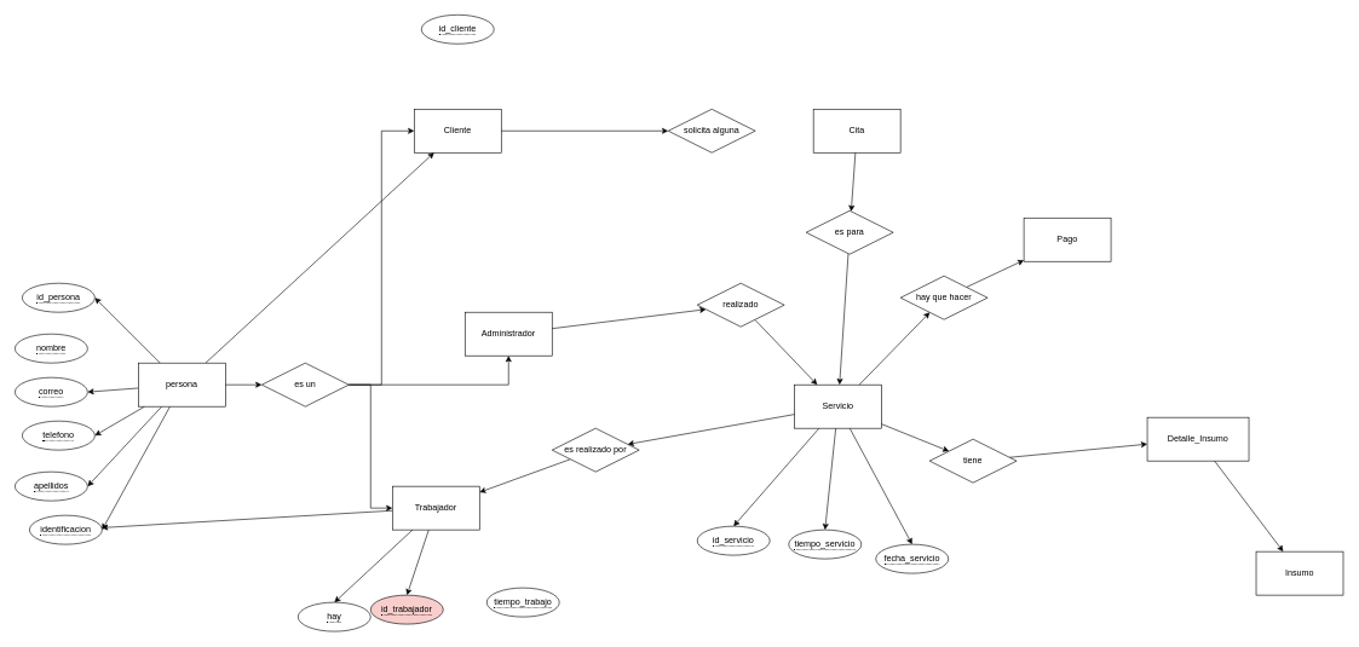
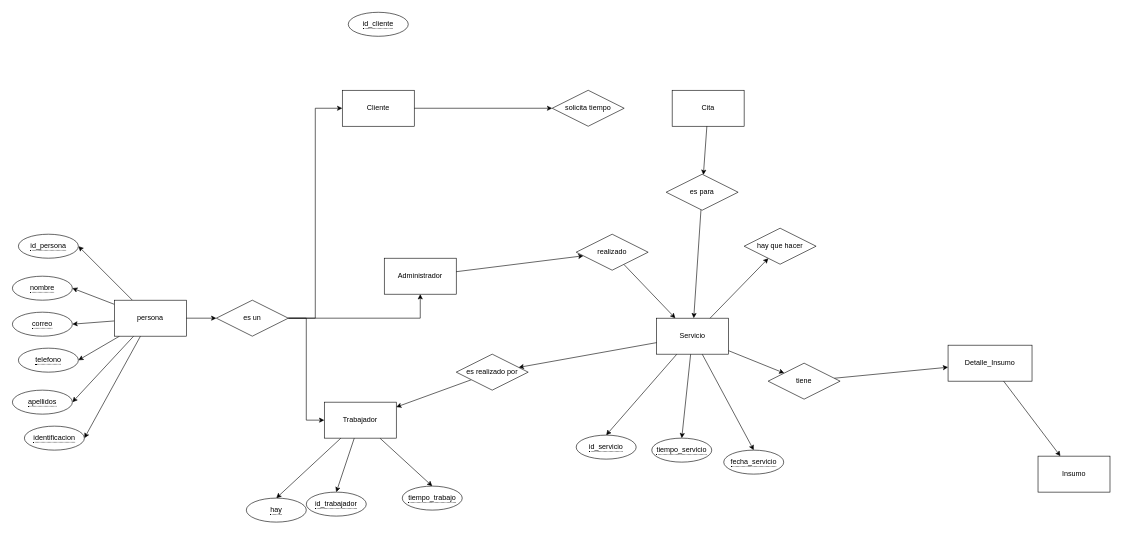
- <mxCell id="24" value="solicita alguna" style="shape=rhombus;perimeter=rhombusPerimeter;whiteSpace=wrap;html=1;align=center;" vertex="1" parent="1"><mxGeometry x="920" y="150" width="120" height="60" as="geometry" /></mxCell>
+ <mxCell id="24" value="solicita tiempo" style="shape=rhombus;perimeter=rhombusPerimeter;whiteSpace=wrap;html=1;align=center;" vertex="1" parent="1"><mxGeometry x="920" y="150" width="120" height="60" as="geometry" /></mxCell>
- <mxCell id="13" value="Pago" style="shape=rectangle;rounded=0;whiteSpace=wrap;html=1;" parent="1" vertex="1"><mxGeometry x="1410" y="300" width="120" height="60" as="geometry" /></mxCell>
- <mxCell id="39" style="rounded=0;orthogonalLoop=1;jettySize=auto;html=1;" edge="1" parent="1" source="44" target="2"><mxGeometry relative="1" as="geometry" /></mxCell>
+ <mxCell id="39" style="rounded=0;orthogonalLoop=1;jettySize=auto;html=1;entryX=1;entryY=0.5;entryDx=0;entryDy=0;" edge="1" parent="1" source="44" target="37"><mxGeometry relative="1" as="geometry" /></mxCell>
- <mxCell id="18" parent="1" source="28" target="13" edge="1"><mxGeometry relative="1" as="geometry" /></mxCell>
- <mxCell id="5" style="rounded=0;orthogonalLoop=1;jettySize=auto;html=1;" edge="1" parent="1" source="7" target="52"><mxGeometry relative="1" as="geometry" /></mxCell>
+ <mxCell id="5" style="rounded=0;orthogonalLoop=1;jettySize=auto;html=1;entryX=0.5;entryY=0;entryDx=0;entryDy=0;" edge="1" parent="1" source="7" target="56"><mxGeometry relative="1" as="geometry" /></mxCell>
- <mxCell id="54" value="&lt;span style=&quot;border-bottom: 1px dotted&quot;&gt;id_trabajador&lt;/span&gt;" style="ellipse;whiteSpace=wrap;html=1;align=center;fillColor=#f8cecc;" vertex="1" parent="1"><mxGeometry x="510" y="820" width="100" height="40" as="geometry" /></mxCell>
+ <mxCell id="54" value="&lt;span style=&quot;border-bottom: 1px dotted&quot;&gt;id_trabajador&lt;/span&gt;" style="ellipse;whiteSpace=wrap;html=1;align=center;" vertex="1" parent="1"><mxGeometry x="510" y="820" width="100" height="40" as="geometry" /></mxCell>
